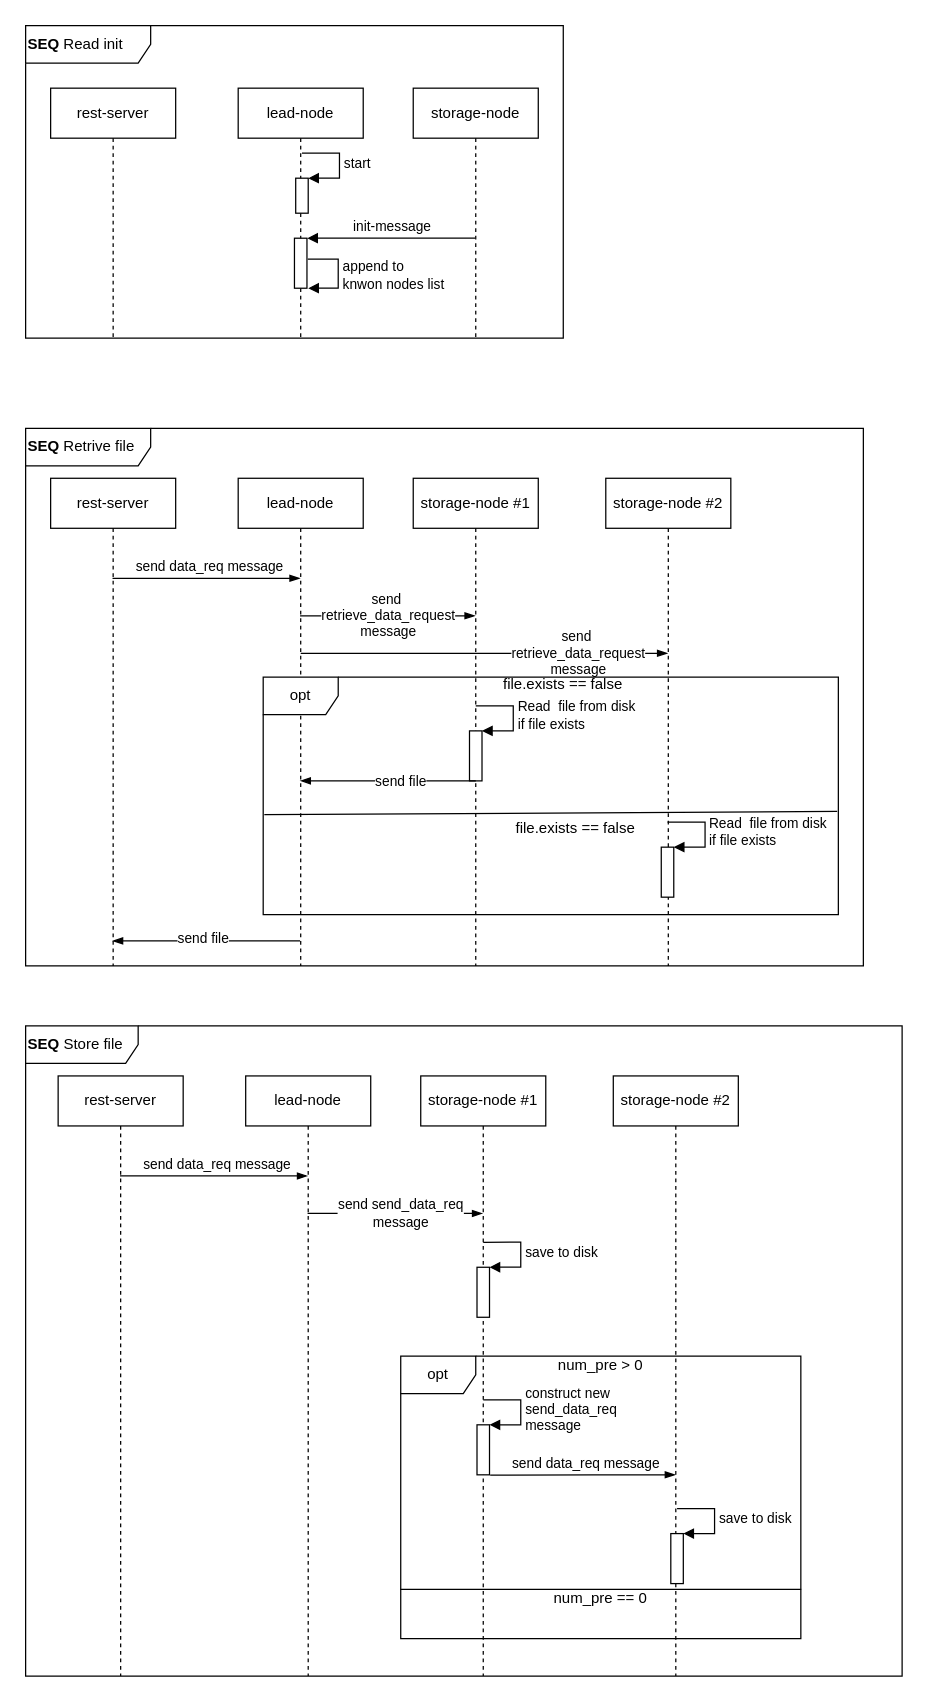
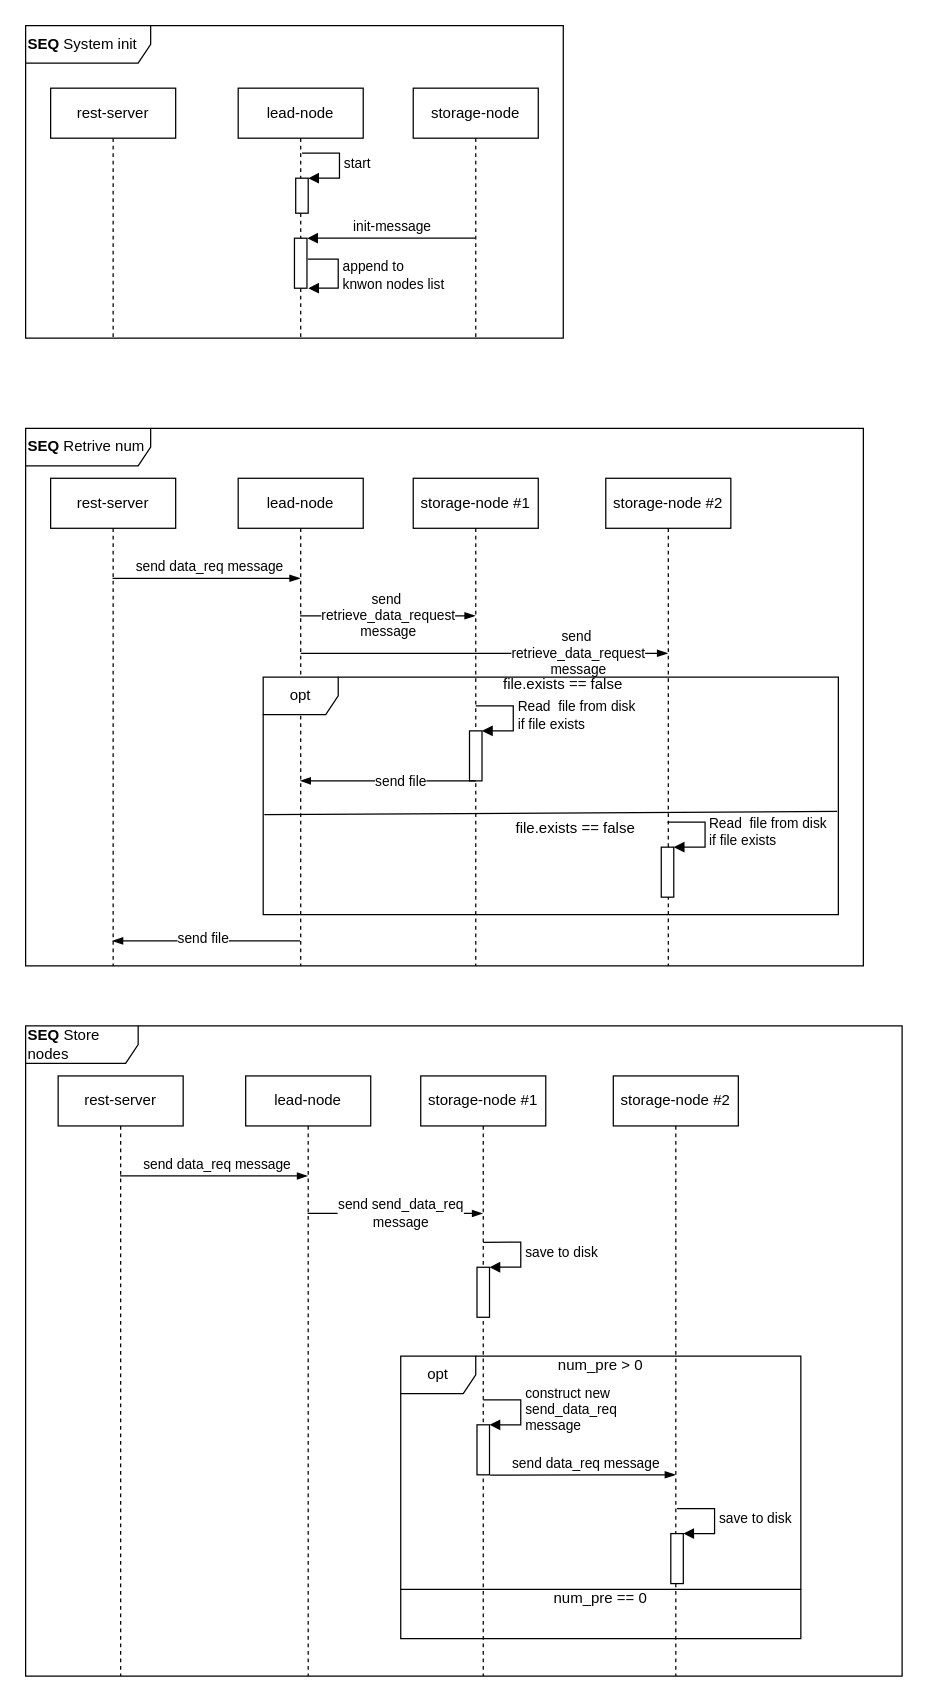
- <mxCell id="52" value="&lt;b&gt;SEQ&lt;/b&gt; Read init" style="shape=umlFrame;whiteSpace=wrap;html=1;width=100;height=30;align=left;" parent="1" vertex="1"><mxGeometry x="20" y="20" width="430" height="250" as="geometry" /></mxCell>
+ <mxCell id="52" value="&lt;b&gt;SEQ&lt;/b&gt; System init" style="shape=umlFrame;whiteSpace=wrap;html=1;width=100;height=30;align=left;" parent="1" vertex="1"><mxGeometry x="20" y="20" width="430" height="250" as="geometry" /></mxCell>
- <mxCell id="53" value="&lt;b&gt;SEQ&lt;/b&gt; Retrive file" style="shape=umlFrame;whiteSpace=wrap;html=1;width=100;height=30;align=left;" parent="1" vertex="1"><mxGeometry x="20" y="342" width="670" height="430" as="geometry" /></mxCell>
+ <mxCell id="53" value="&lt;b&gt;SEQ&lt;/b&gt; Retrive num" style="shape=umlFrame;whiteSpace=wrap;html=1;width=100;height=30;align=left;" parent="1" vertex="1"><mxGeometry x="20" y="342" width="670" height="430" as="geometry" /></mxCell>
- <mxCell id="54" value="&lt;b&gt;SEQ &lt;/b&gt;Store file" style="shape=umlFrame;whiteSpace=wrap;html=1;width=90;height=30;align=left;" parent="1" vertex="1"><mxGeometry x="20" y="820" width="701" height="520" as="geometry" /></mxCell>
+ <mxCell id="54" value="&lt;b&gt;SEQ &lt;/b&gt;Store nodes" style="shape=umlFrame;whiteSpace=wrap;html=1;width=90;height=30;align=left;" parent="1" vertex="1"><mxGeometry x="20" y="820" width="701" height="520" as="geometry" /></mxCell>
